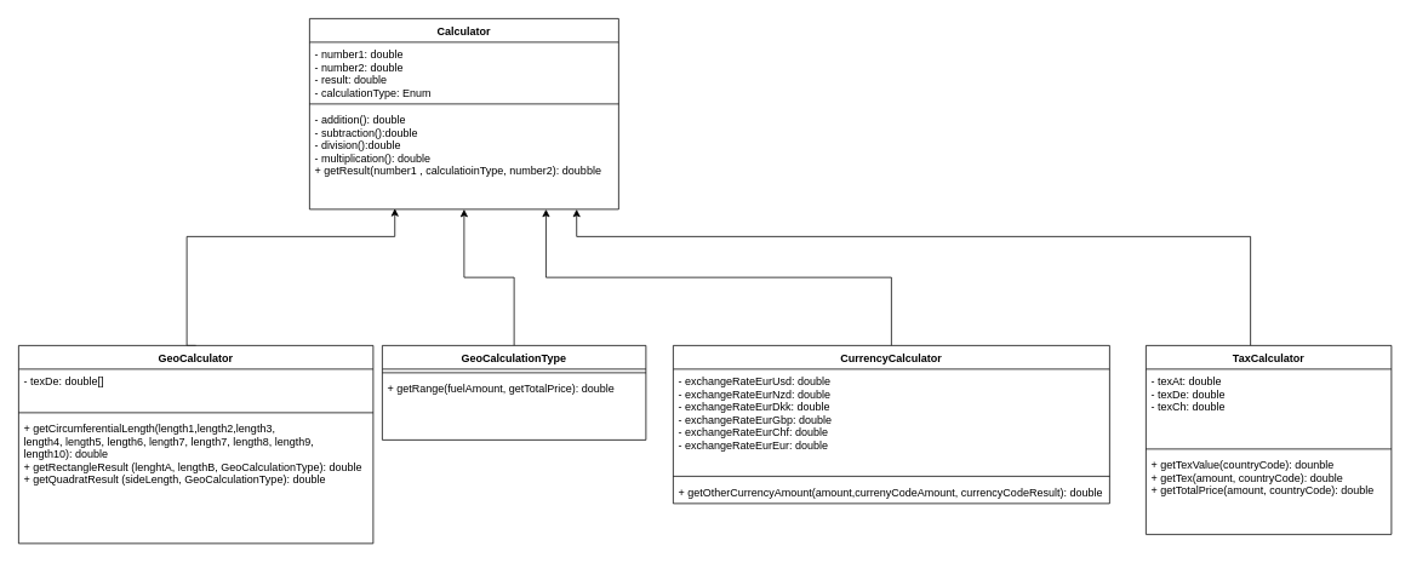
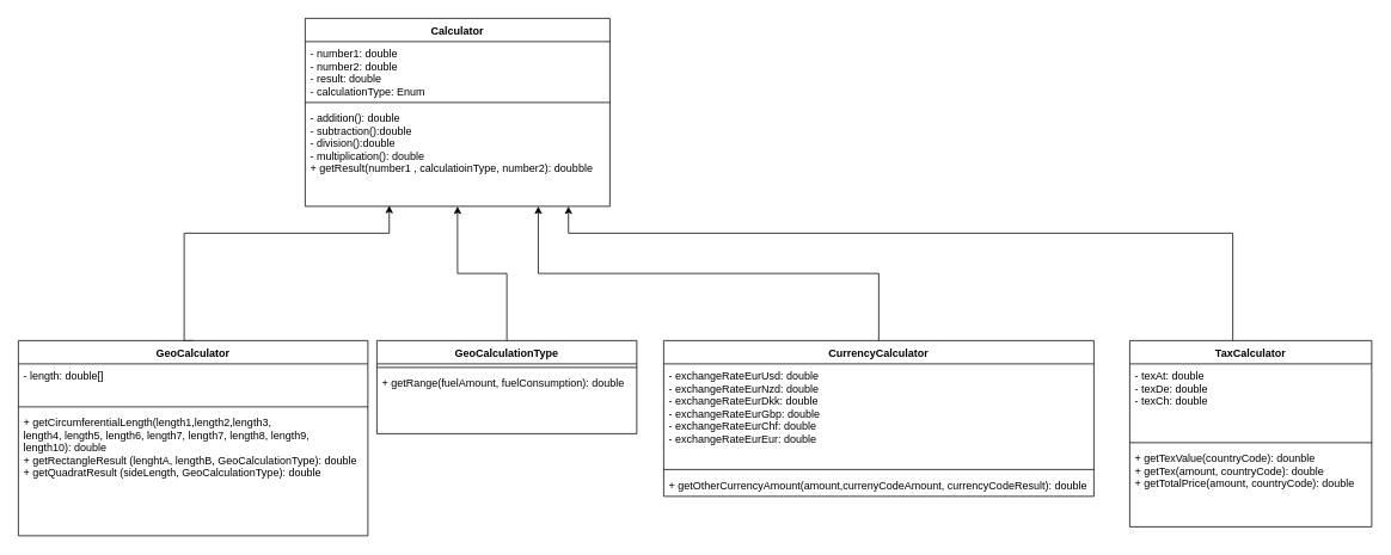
- <mxCell id="7" value="- texDe: double[]&#10;&#10;" style="text;strokeColor=none;fillColor=none;align=left;verticalAlign=top;spacingLeft=4;spacingRight=4;overflow=hidden;rotatable=0;points=[[0,0.5],[1,0.5]];portConstraint=eastwest;" vertex="1" parent="6"><mxGeometry y="26" width="390" height="44" as="geometry" /></mxCell>
+ <mxCell id="7" value="- length: double[]&#10;&#10;" style="text;strokeColor=none;fillColor=none;align=left;verticalAlign=top;spacingLeft=4;spacingRight=4;overflow=hidden;rotatable=0;points=[[0,0.5],[1,0.5]];portConstraint=eastwest;" vertex="1" parent="6"><mxGeometry y="26" width="390" height="44" as="geometry" /></mxCell>
- <mxCell id="12" value="+ getRange(fuelAmount, getTotalPrice): double" style="text;strokeColor=none;fillColor=none;align=left;verticalAlign=top;spacingLeft=4;spacingRight=4;overflow=hidden;rotatable=0;points=[[0,0.5],[1,0.5]];portConstraint=eastwest;" vertex="1" parent="10"><mxGeometry y="34" width="290" height="70" as="geometry" /></mxCell>
+ <mxCell id="12" value="+ getRange(fuelAmount, fuelConsumption): double" style="text;strokeColor=none;fillColor=none;align=left;verticalAlign=top;spacingLeft=4;spacingRight=4;overflow=hidden;rotatable=0;points=[[0,0.5],[1,0.5]];portConstraint=eastwest;" vertex="1" parent="10"><mxGeometry y="34" width="290" height="70" as="geometry" /></mxCell>
